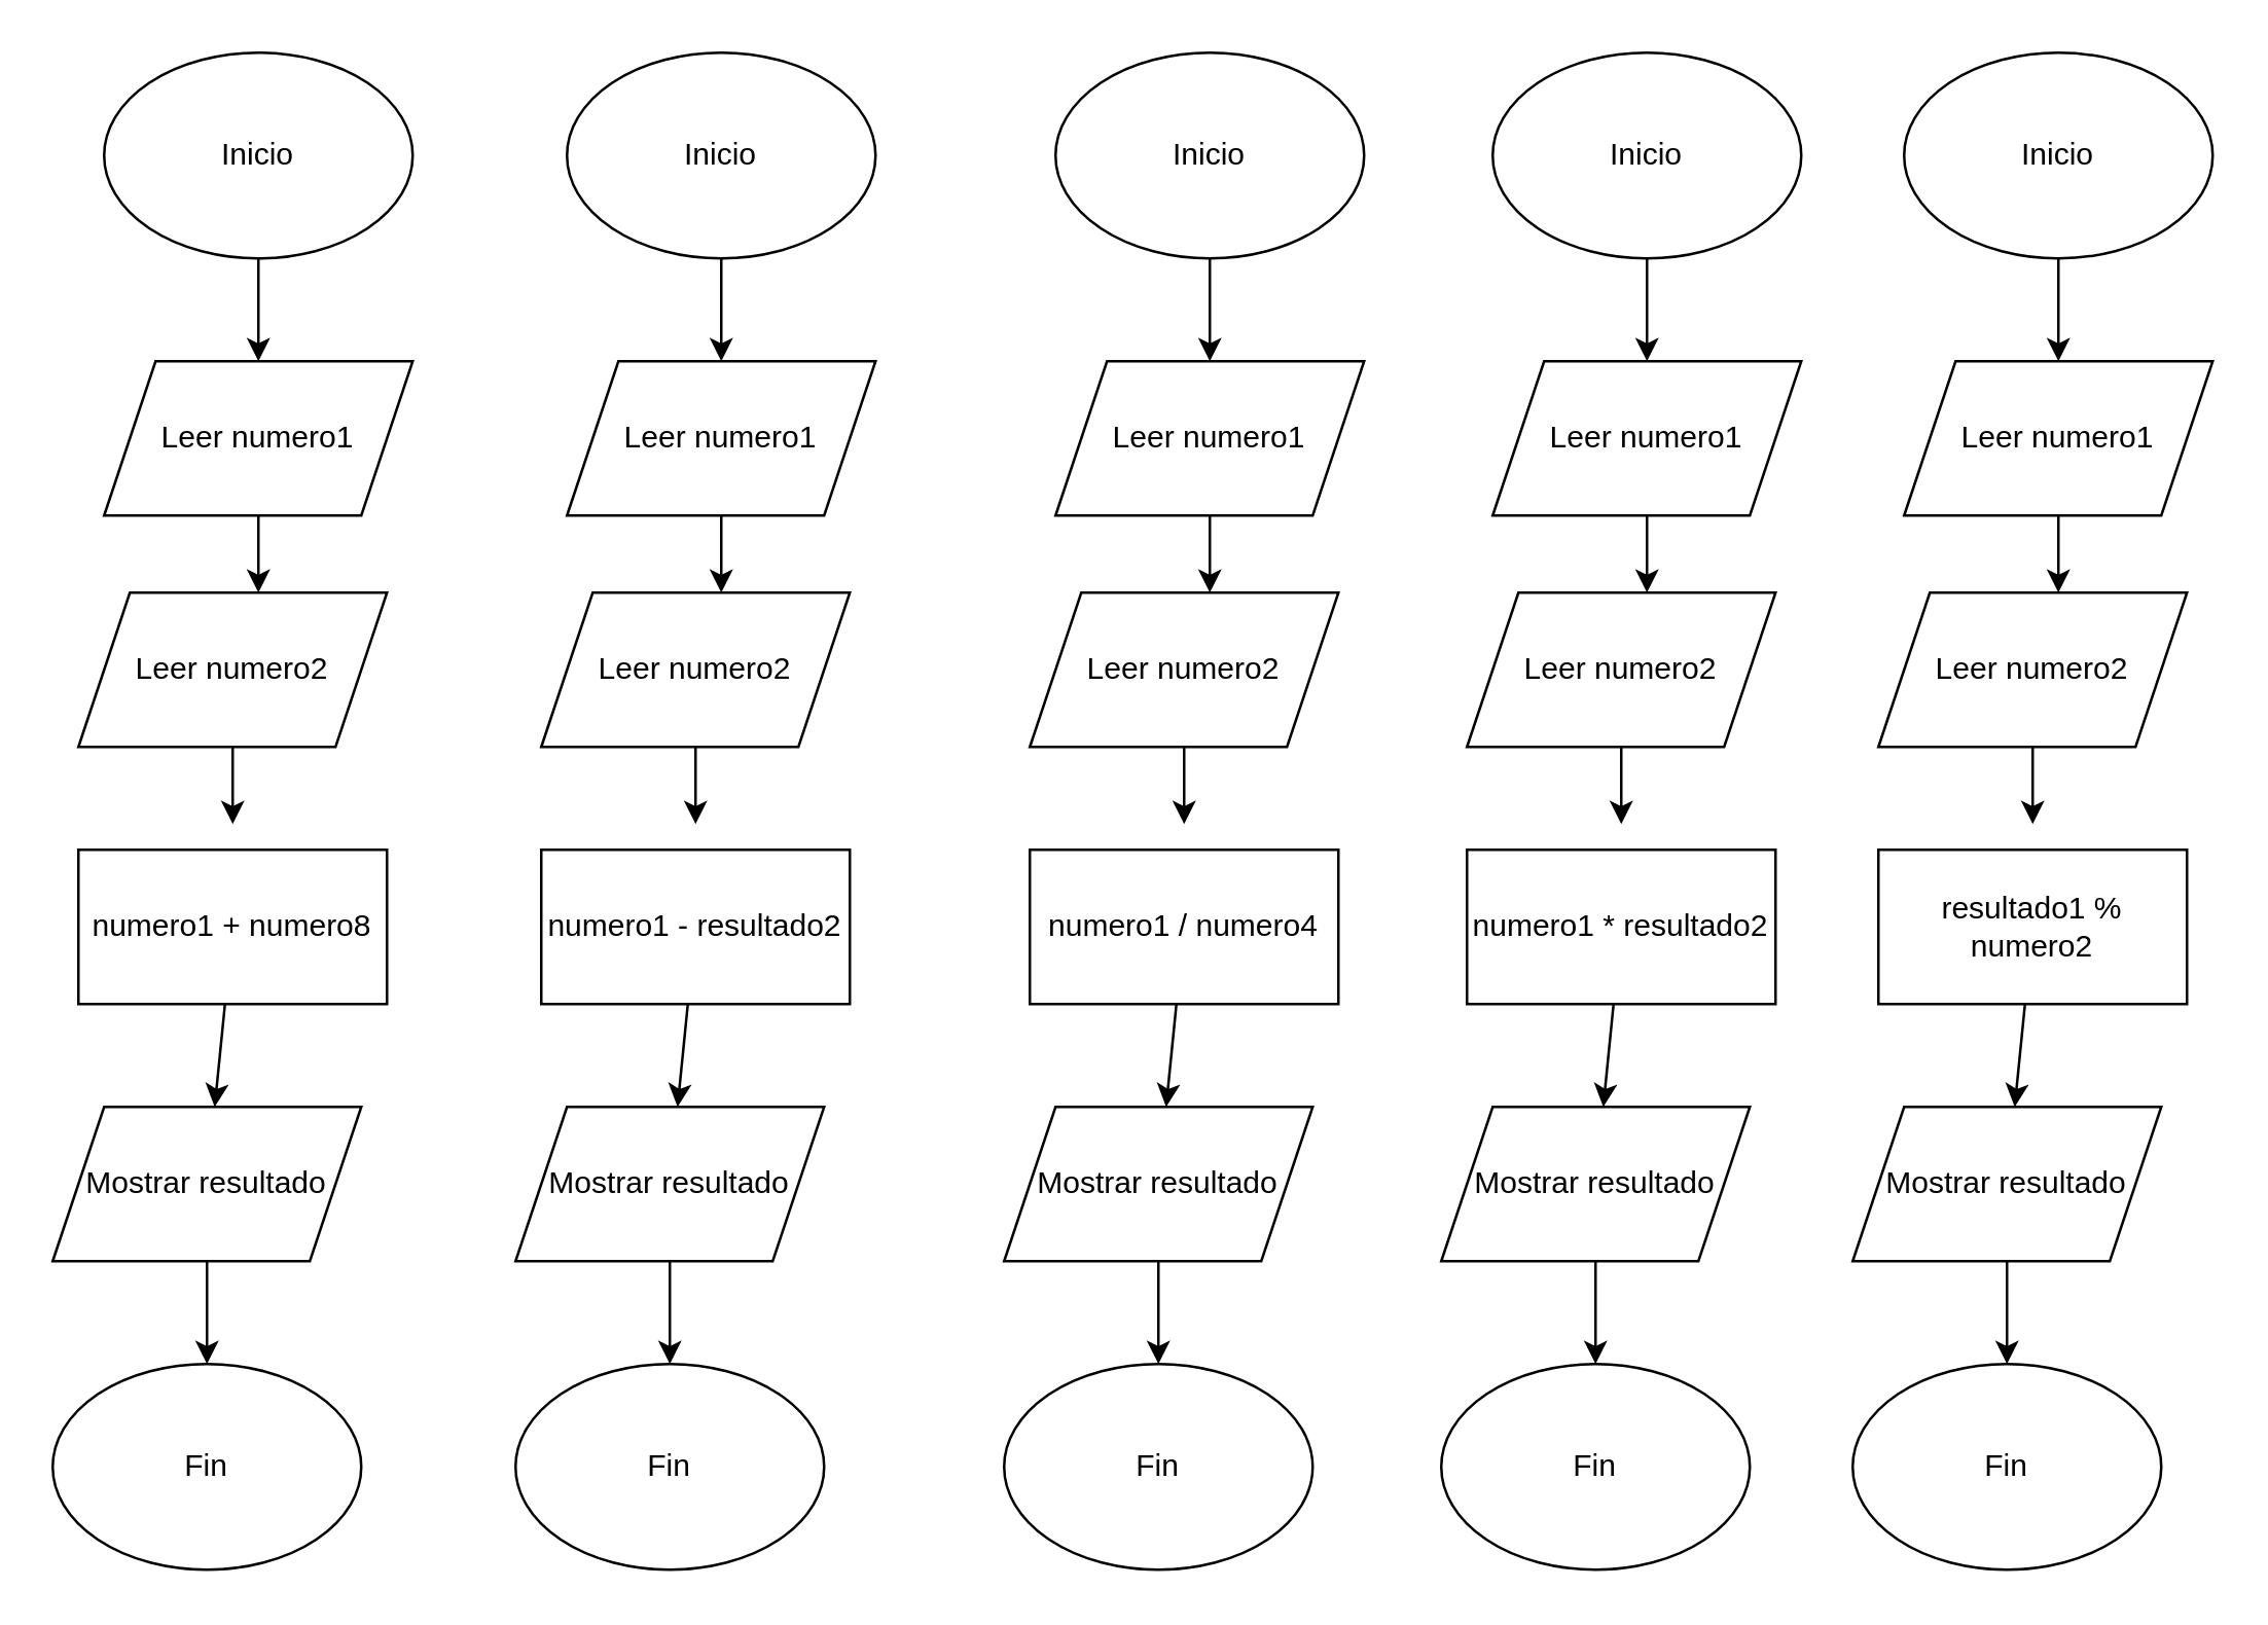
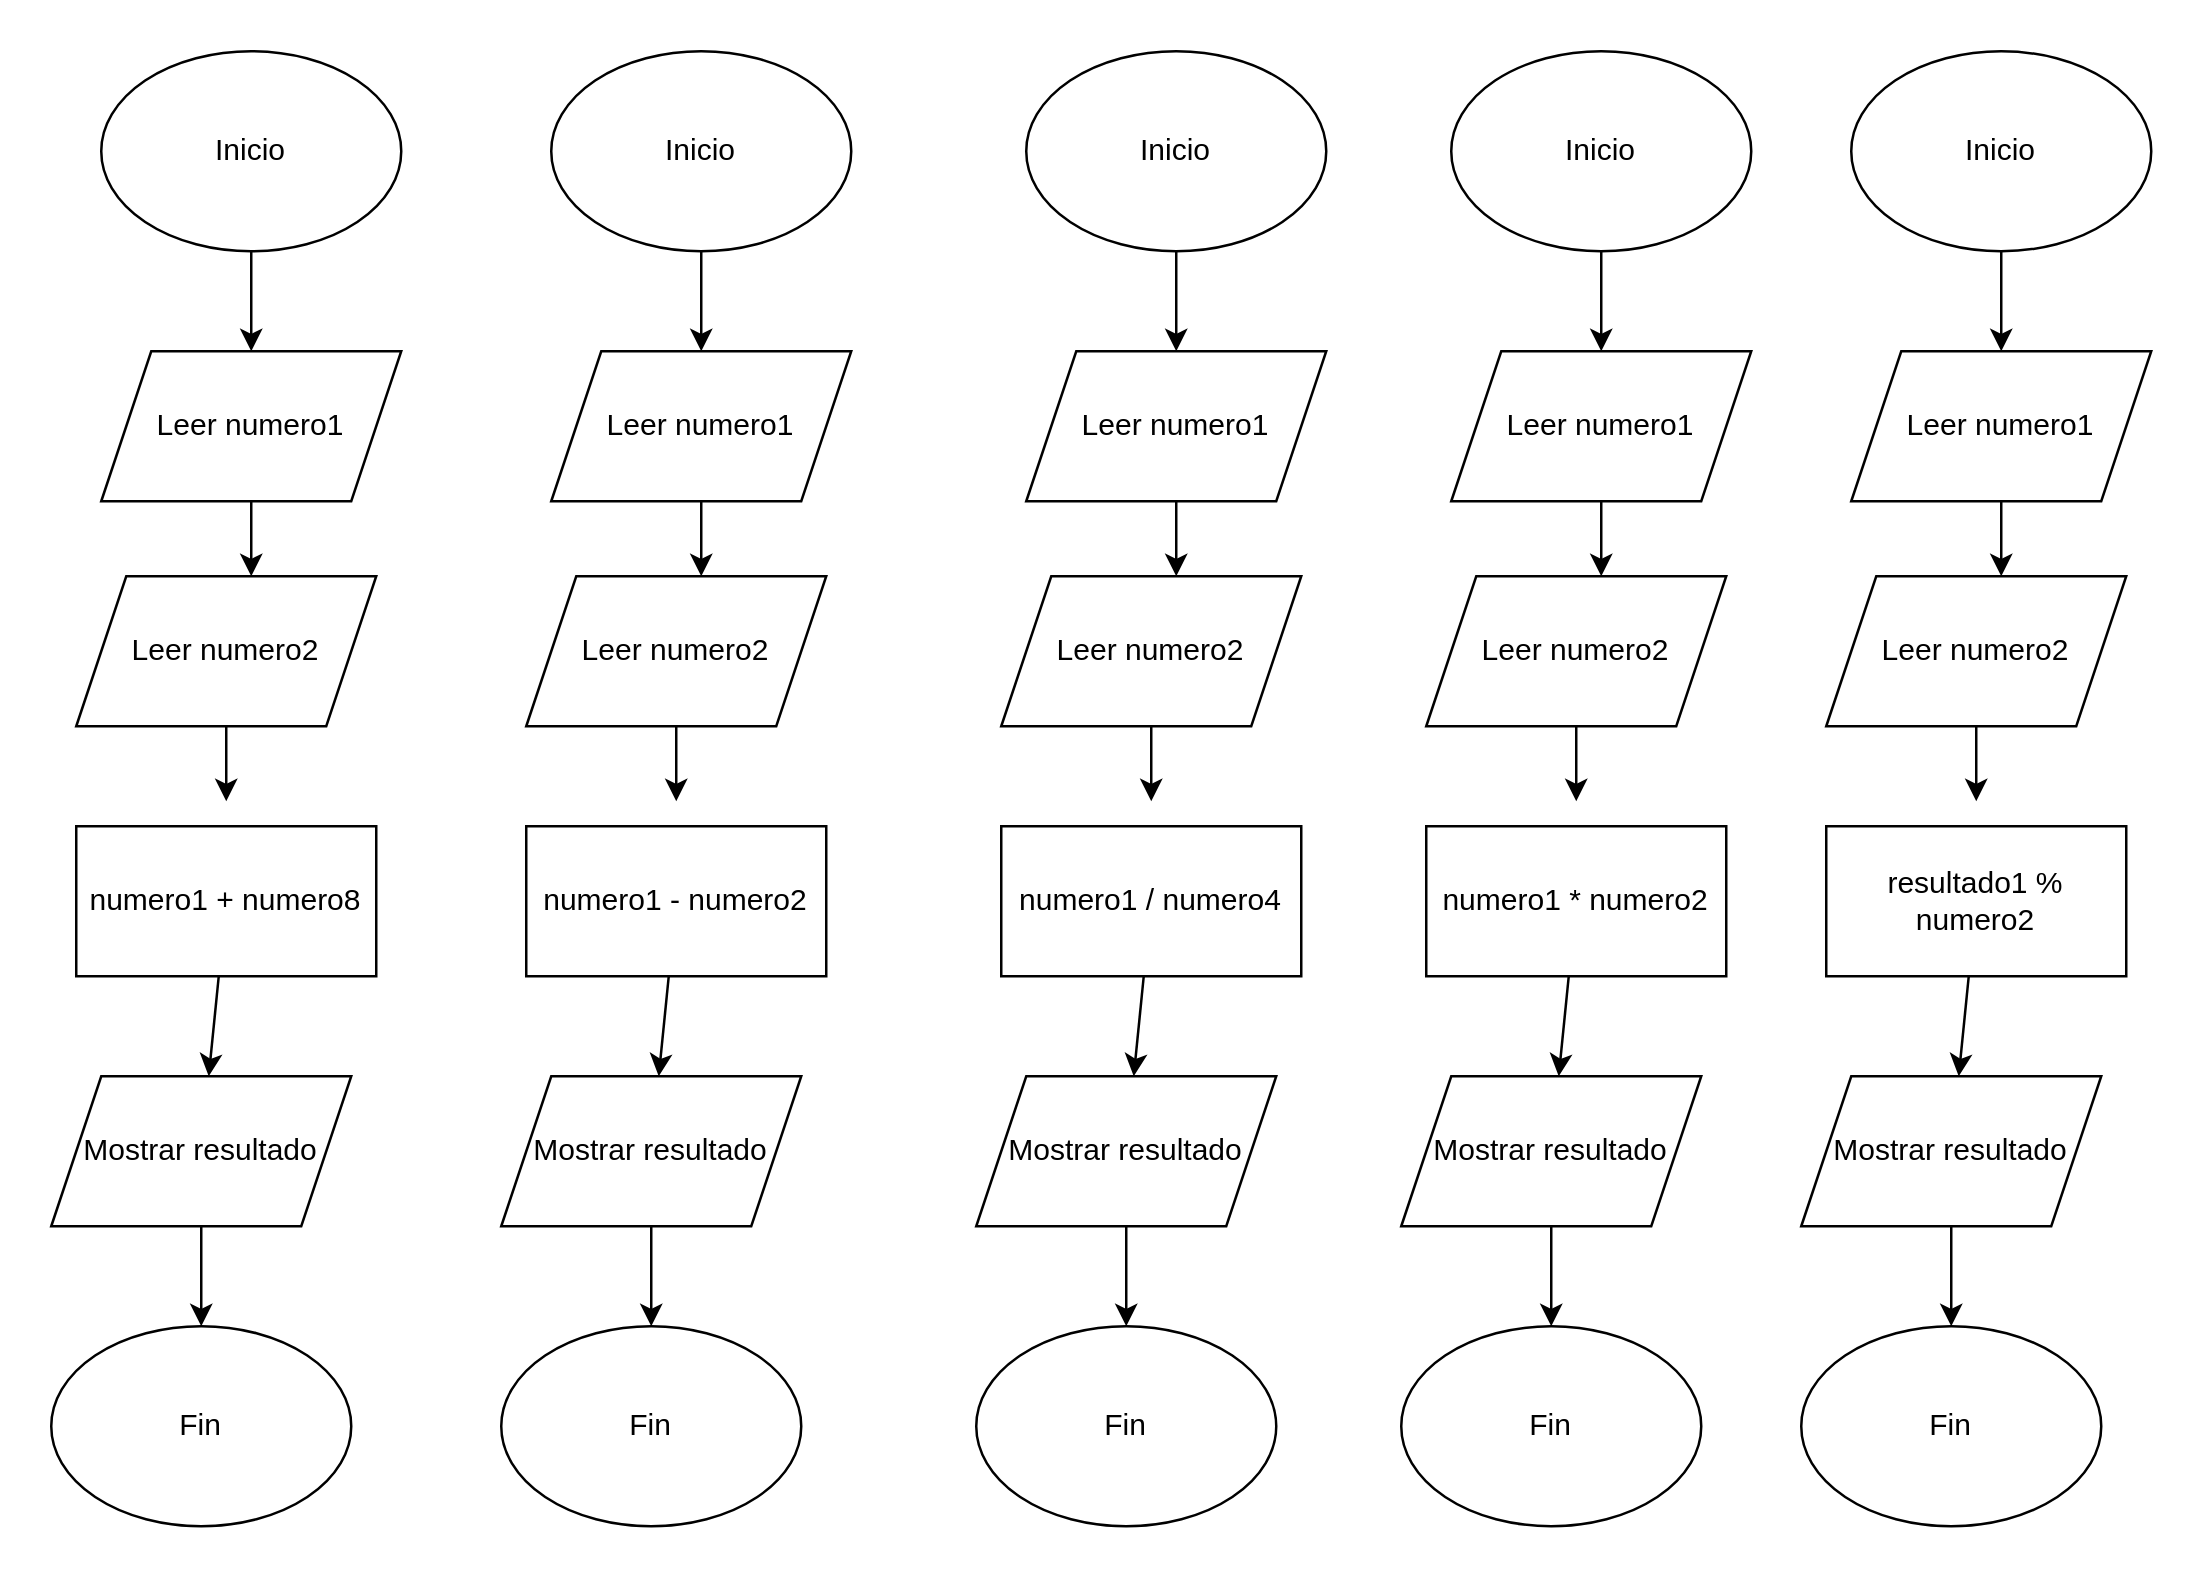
- <mxCell id="20" value="numero1 - resultado2" style="rounded=0;whiteSpace=wrap;html=1;" vertex="1" parent="1"><mxGeometry x="210" y="330" width="120" height="60" as="geometry" /></mxCell>
+ <mxCell id="20" value="numero1 - numero2" style="rounded=0;whiteSpace=wrap;html=1;" vertex="1" parent="1"><mxGeometry x="210" y="330" width="120" height="60" as="geometry" /></mxCell>
- <mxCell id="42" value="numero1 * resultado2" style="rounded=0;whiteSpace=wrap;html=1;" vertex="1" parent="1"><mxGeometry x="570" y="330" width="120" height="60" as="geometry" /></mxCell>
+ <mxCell id="42" value="numero1 * numero2" style="rounded=0;whiteSpace=wrap;html=1;" vertex="1" parent="1"><mxGeometry x="570" y="330" width="120" height="60" as="geometry" /></mxCell>
